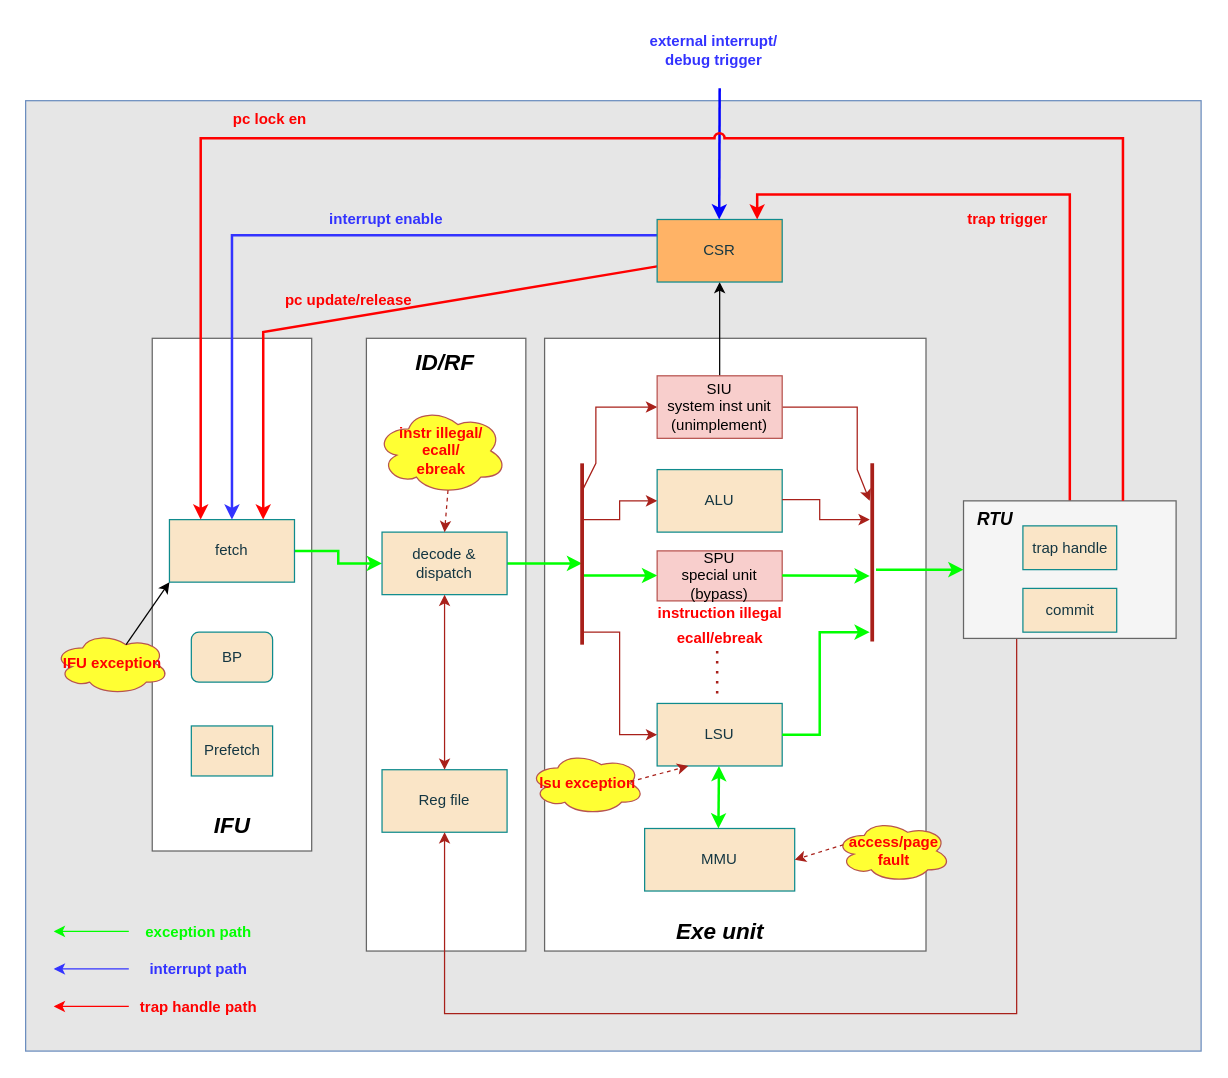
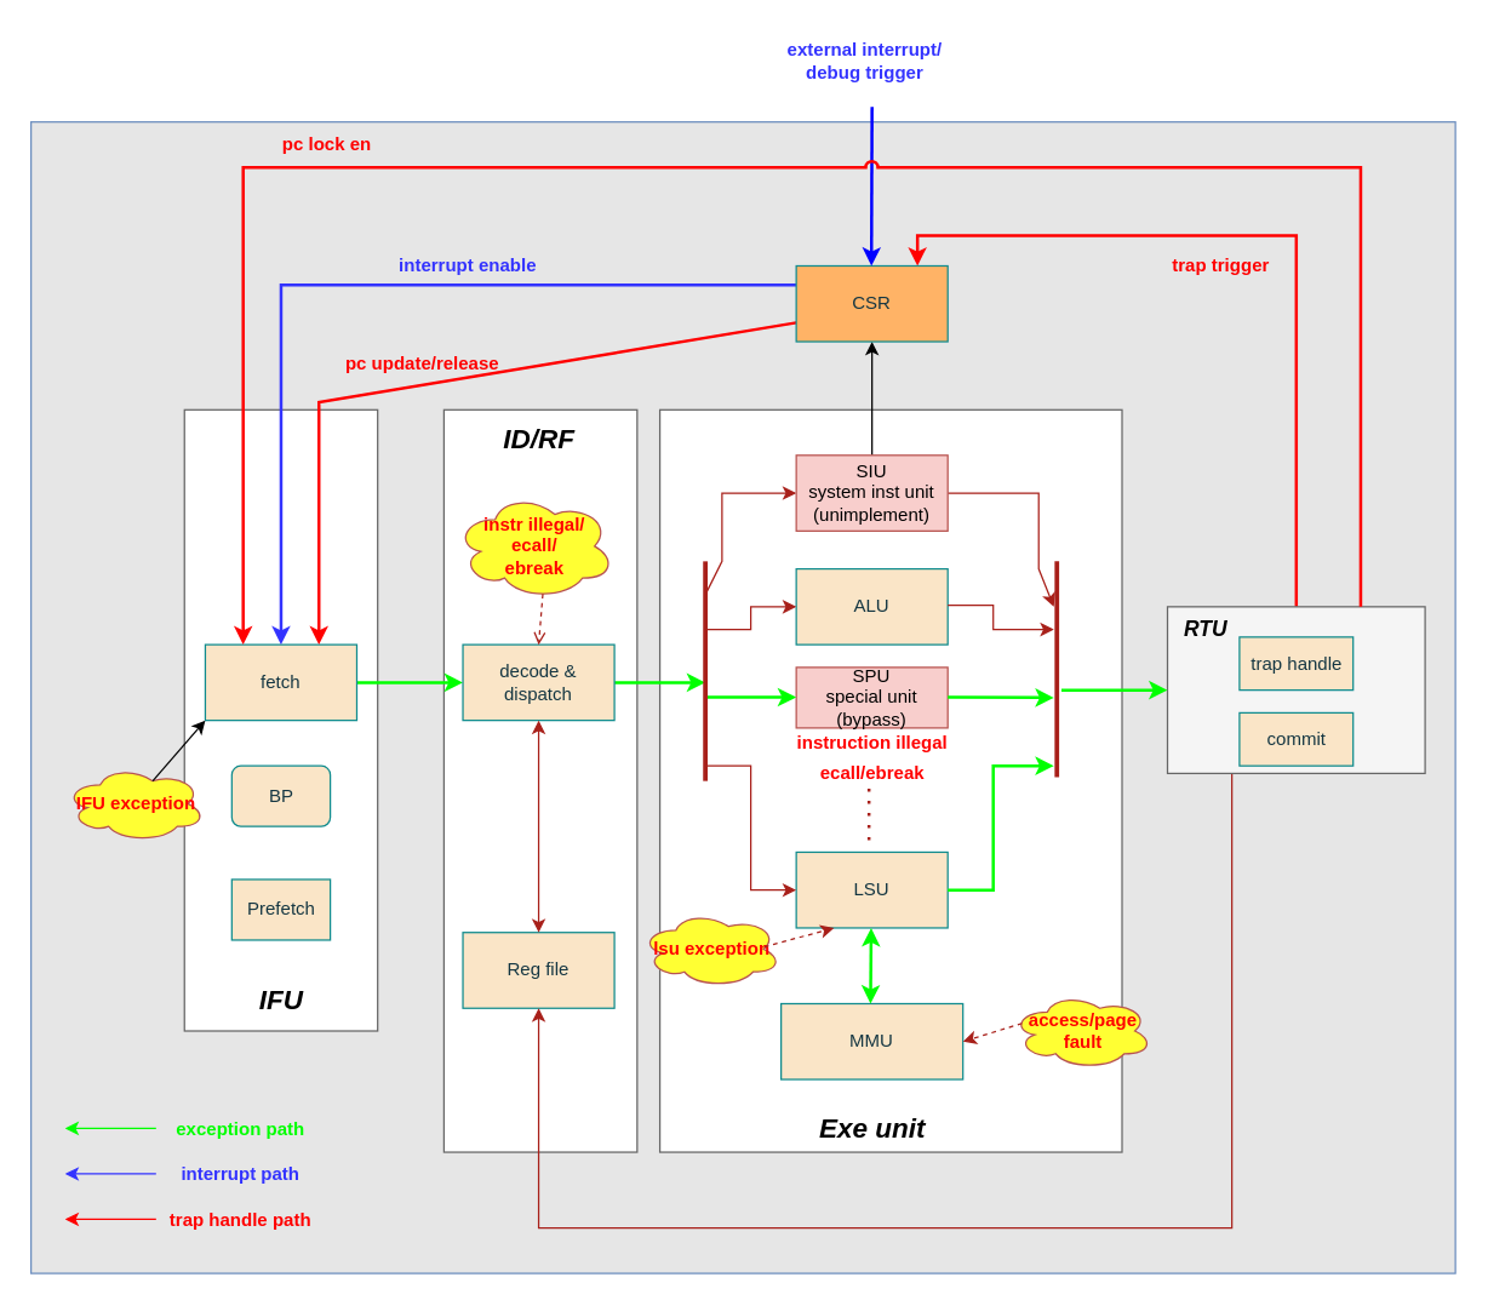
- <mxCell id="42" value="" style="endArrow=classic;html=1;rounded=0;strokeColor=#A8201A;fontColor=#143642;fillColor=#FAE5C7;entryX=0.5;entryY=0;entryDx=0;entryDy=0;exitX=0.55;exitY=0.95;exitDx=0;exitDy=0;exitPerimeter=0;dashed=1;" edge="1" parent="1" source="41" target="9"><mxGeometry width="50" height="50" relative="1" as="geometry"><mxPoint x="345" y="395" as="sourcePoint" /><mxPoint x="395" y="345" as="targetPoint" /></mxGeometry></mxCell>
+ <mxCell id="42" value="" style="endArrow=open;html=1;rounded=0;strokeColor=#A8201A;fontColor=#143642;fillColor=#FAE5C7;entryX=0.5;entryY=0;entryDx=0;entryDy=0;exitX=0.55;exitY=0.95;exitDx=0;exitDy=0;exitPerimeter=0;dashed=1;" edge="1" parent="1" source="41" target="9"><mxGeometry width="50" height="50" relative="1" as="geometry"><mxPoint x="345" y="395" as="sourcePoint" /><mxPoint x="395" y="345" as="targetPoint" /></mxGeometry></mxCell>
- <mxCell id="7" value="fetch" style="rounded=0;whiteSpace=wrap;html=1;labelBackgroundColor=none;fillColor=#FAE5C7;strokeColor=#0F8B8D;fontColor=#143642;" vertex="1" parent="1"><mxGeometry x="135" y="415" width="100" height="50" as="geometry" /></mxCell>
+ <mxCell id="7" value="fetch" style="rounded=0;whiteSpace=wrap;html=1;labelBackgroundColor=none;fillColor=#FAE5C7;strokeColor=#0F8B8D;fontColor=#143642;" vertex="1" parent="1"><mxGeometry x="135" y="425" width="100" height="50" as="geometry" /></mxCell>
